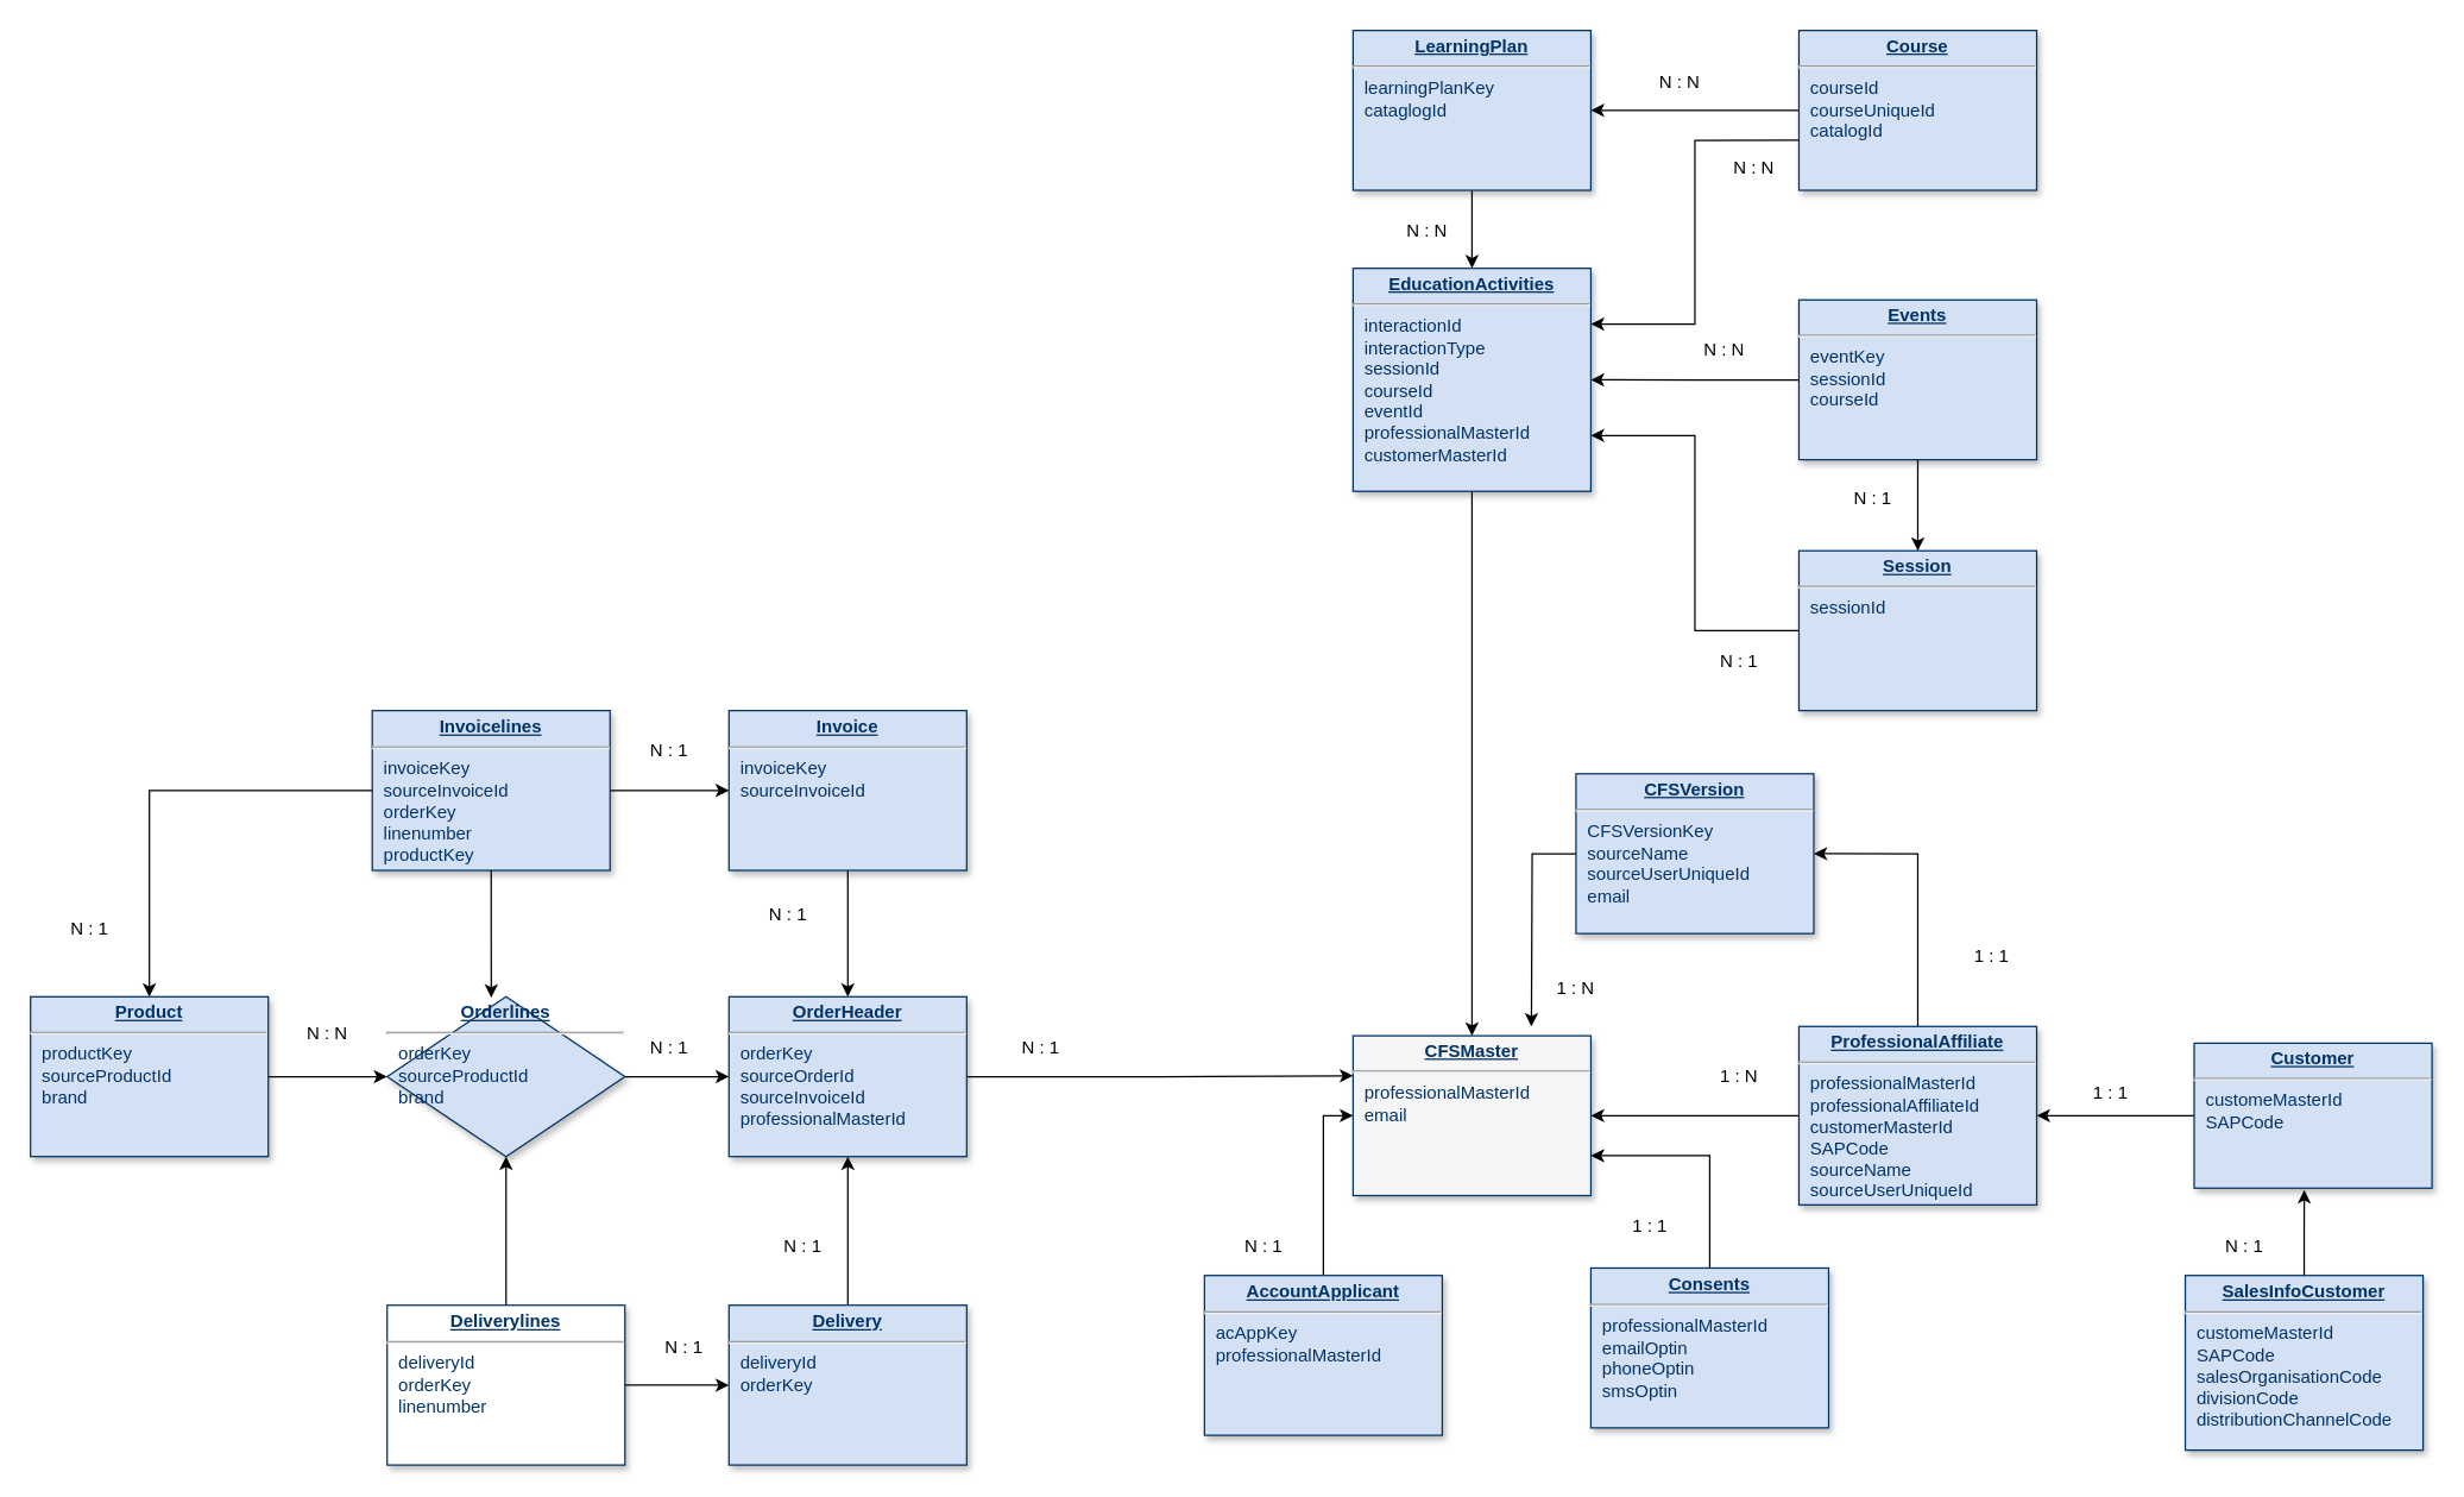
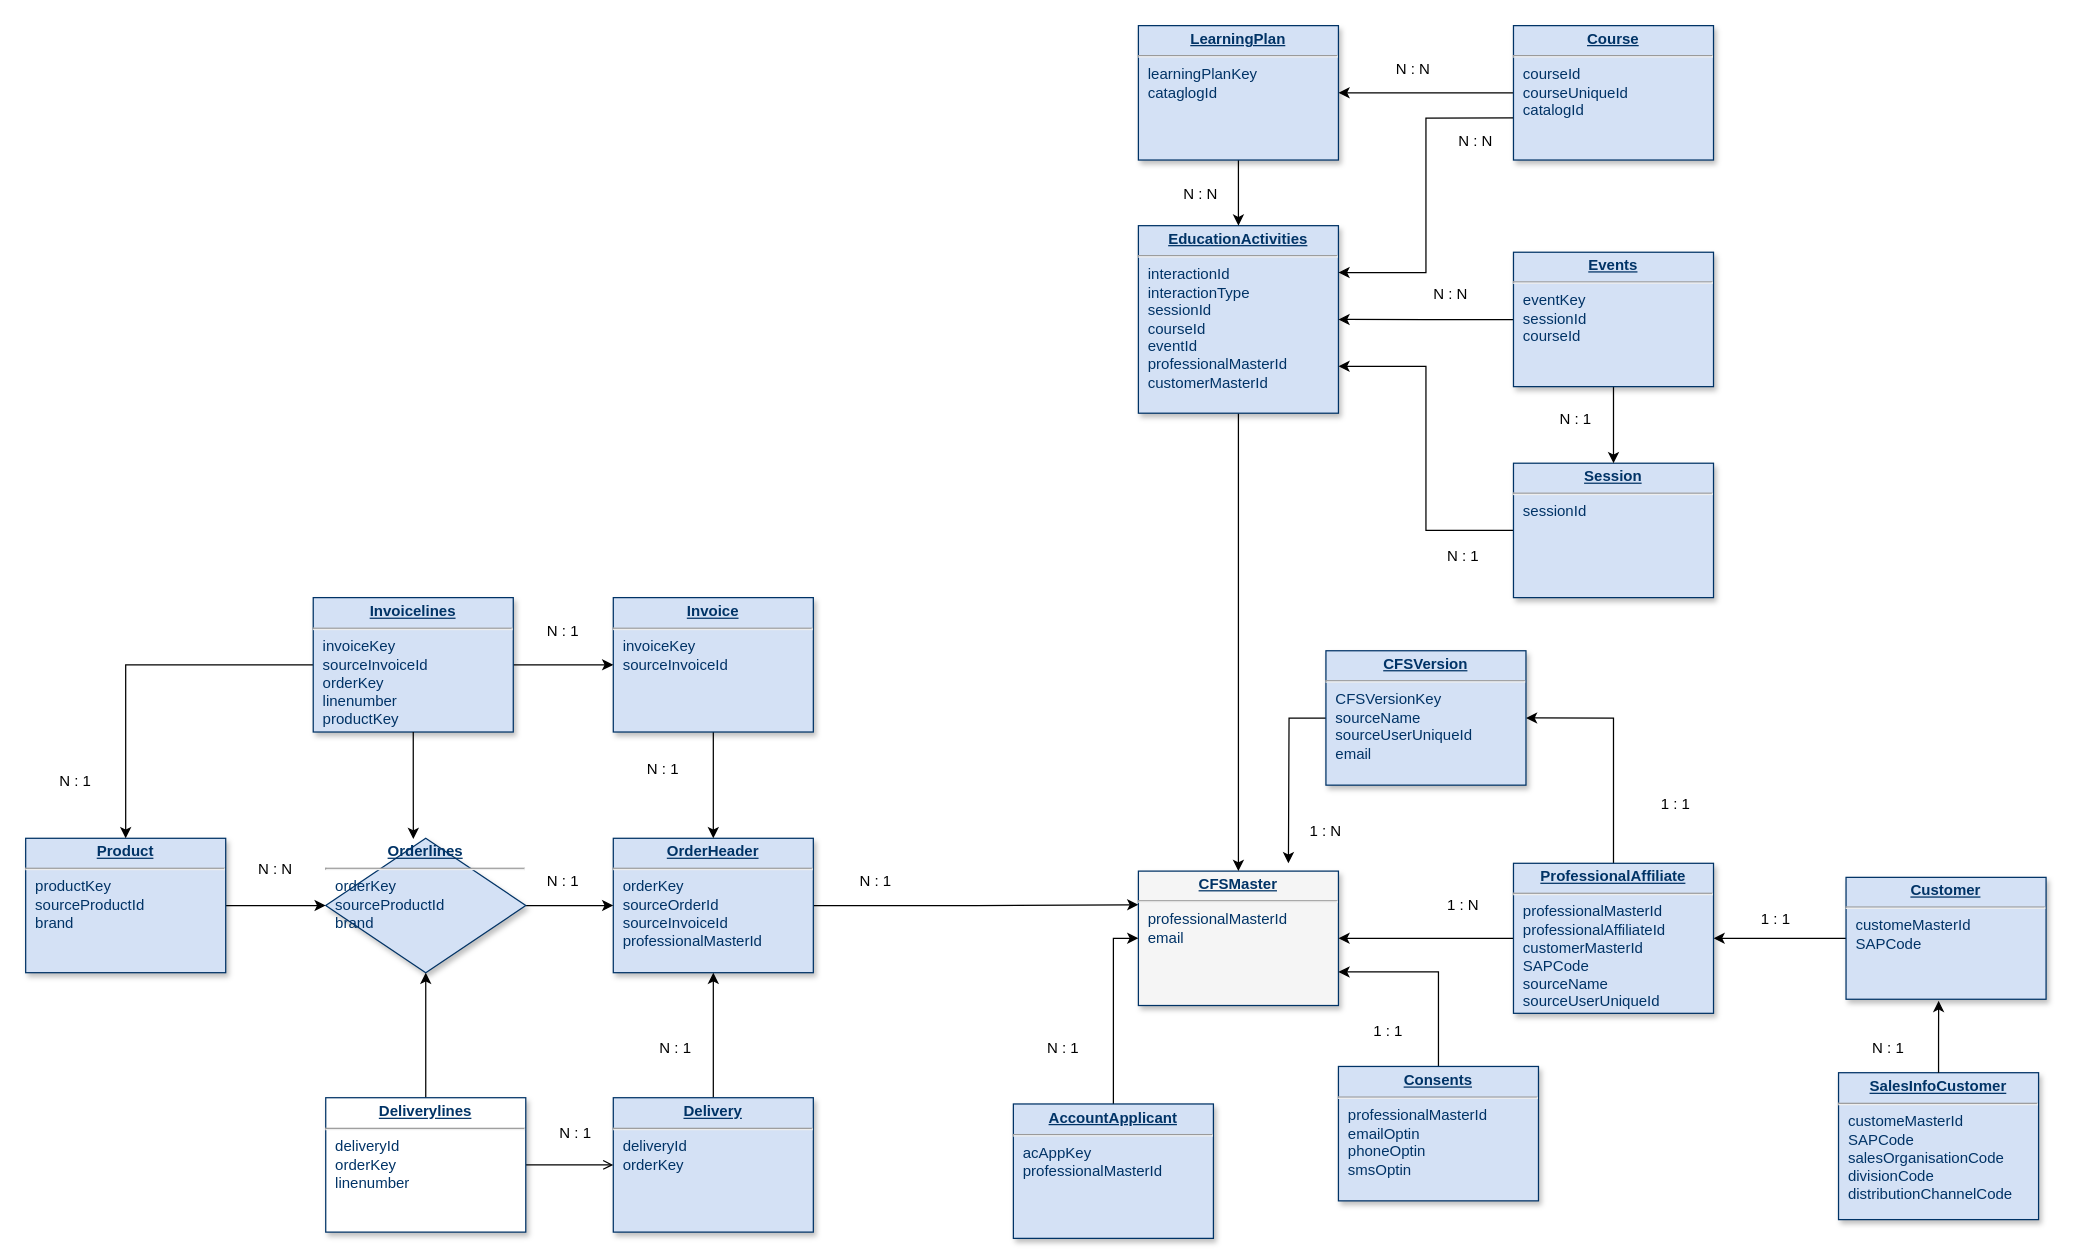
- <mxCell id="12" value="&lt;p style=&quot;margin: 0px; margin-top: 4px; text-align: center; text-decoration: underline;&quot;&gt;&lt;b&gt;AccountApplicant&lt;/b&gt;&lt;/p&gt;&lt;hr&gt;&lt;p style=&quot;margin: 0px; margin-left: 8px;&quot;&gt;acAppKey&lt;/p&gt;&lt;p style=&quot;margin: 0px; margin-left: 8px;&quot;&gt;professionalMasterId&lt;/p&gt;&lt;p style=&quot;margin: 0px; margin-left: 8px;&quot;&gt;&lt;br&gt;&lt;/p&gt;&lt;p style=&quot;margin: 0px; margin-left: 8px;&quot;&gt;&lt;br&gt;&lt;/p&gt;&lt;p style=&quot;margin: 0px; margin-left: 8px;&quot;&gt;&lt;br&gt;&lt;/p&gt;" style="verticalAlign=top;align=left;overflow=fill;fontSize=12;fontFamily=Helvetica;html=1;strokeColor=#003366;shadow=1;fillColor=#D4E1F5;fontColor=#003366" vertex="1" parent="1"><mxGeometry x="810" y="857.5" width="160" height="107.5" as="geometry" /></mxCell>
+ <mxCell id="12" value="&lt;p style=&quot;margin: 0px; margin-top: 4px; text-align: center; text-decoration: underline;&quot;&gt;&lt;b&gt;AccountApplicant&lt;/b&gt;&lt;/p&gt;&lt;hr&gt;&lt;p style=&quot;margin: 0px; margin-left: 8px;&quot;&gt;acAppKey&lt;/p&gt;&lt;p style=&quot;margin: 0px; margin-left: 8px;&quot;&gt;professionalMasterId&lt;/p&gt;&lt;p style=&quot;margin: 0px; margin-left: 8px;&quot;&gt;&lt;br&gt;&lt;/p&gt;&lt;p style=&quot;margin: 0px; margin-left: 8px;&quot;&gt;&lt;br&gt;&lt;/p&gt;&lt;p style=&quot;margin: 0px; margin-left: 8px;&quot;&gt;&lt;br&gt;&lt;/p&gt;" style="verticalAlign=top;align=left;overflow=fill;fontSize=12;fontFamily=Helvetica;html=1;strokeColor=#003366;shadow=1;fillColor=#D4E1F5;fontColor=#003366" vertex="1" parent="1"><mxGeometry x="810" y="882.5" width="160" height="107.5" as="geometry" /></mxCell>
- <mxCell id="26" style="edgeStyle=orthogonalEdgeStyle;rounded=0;orthogonalLoop=1;jettySize=auto;html=1;entryX=0;entryY=0.5;entryDx=0;entryDy=0;" edge="1" parent="1" source="28" target="25"><mxGeometry relative="1" as="geometry" /></mxCell>
+ <mxCell id="26" style="edgeStyle=orthogonalEdgeStyle;rounded=0;orthogonalLoop=1;jettySize=auto;html=1;entryX=0;entryY=0.5;entryDx=0;entryDy=0;endArrow=open;" edge="1" parent="1" source="28" target="25"><mxGeometry relative="1" as="geometry" /></mxCell>
